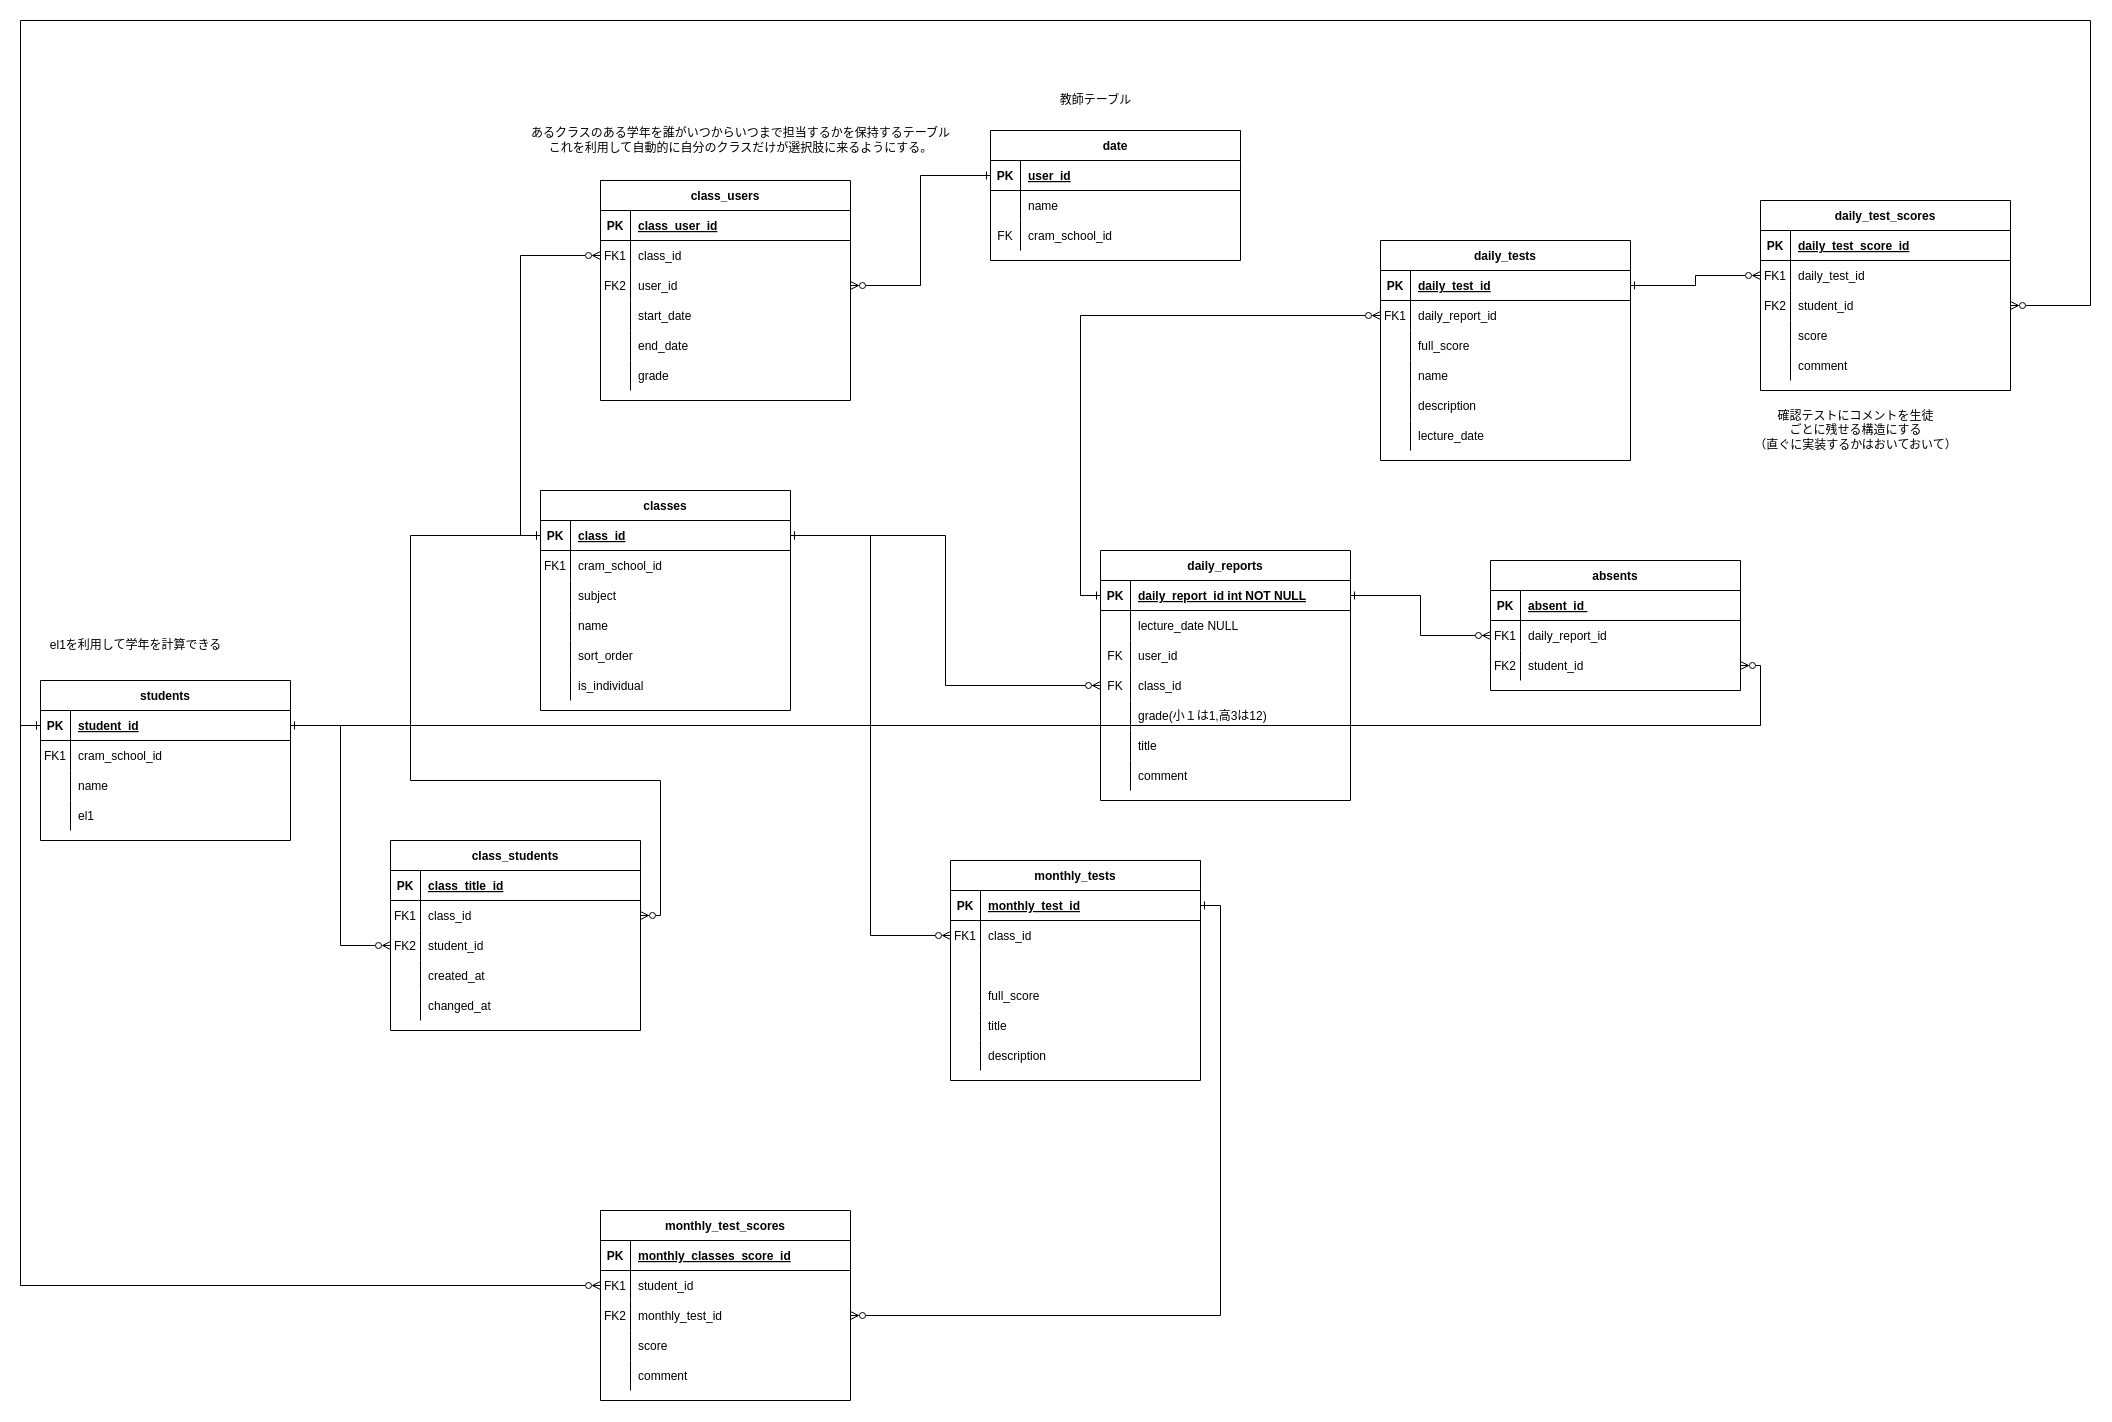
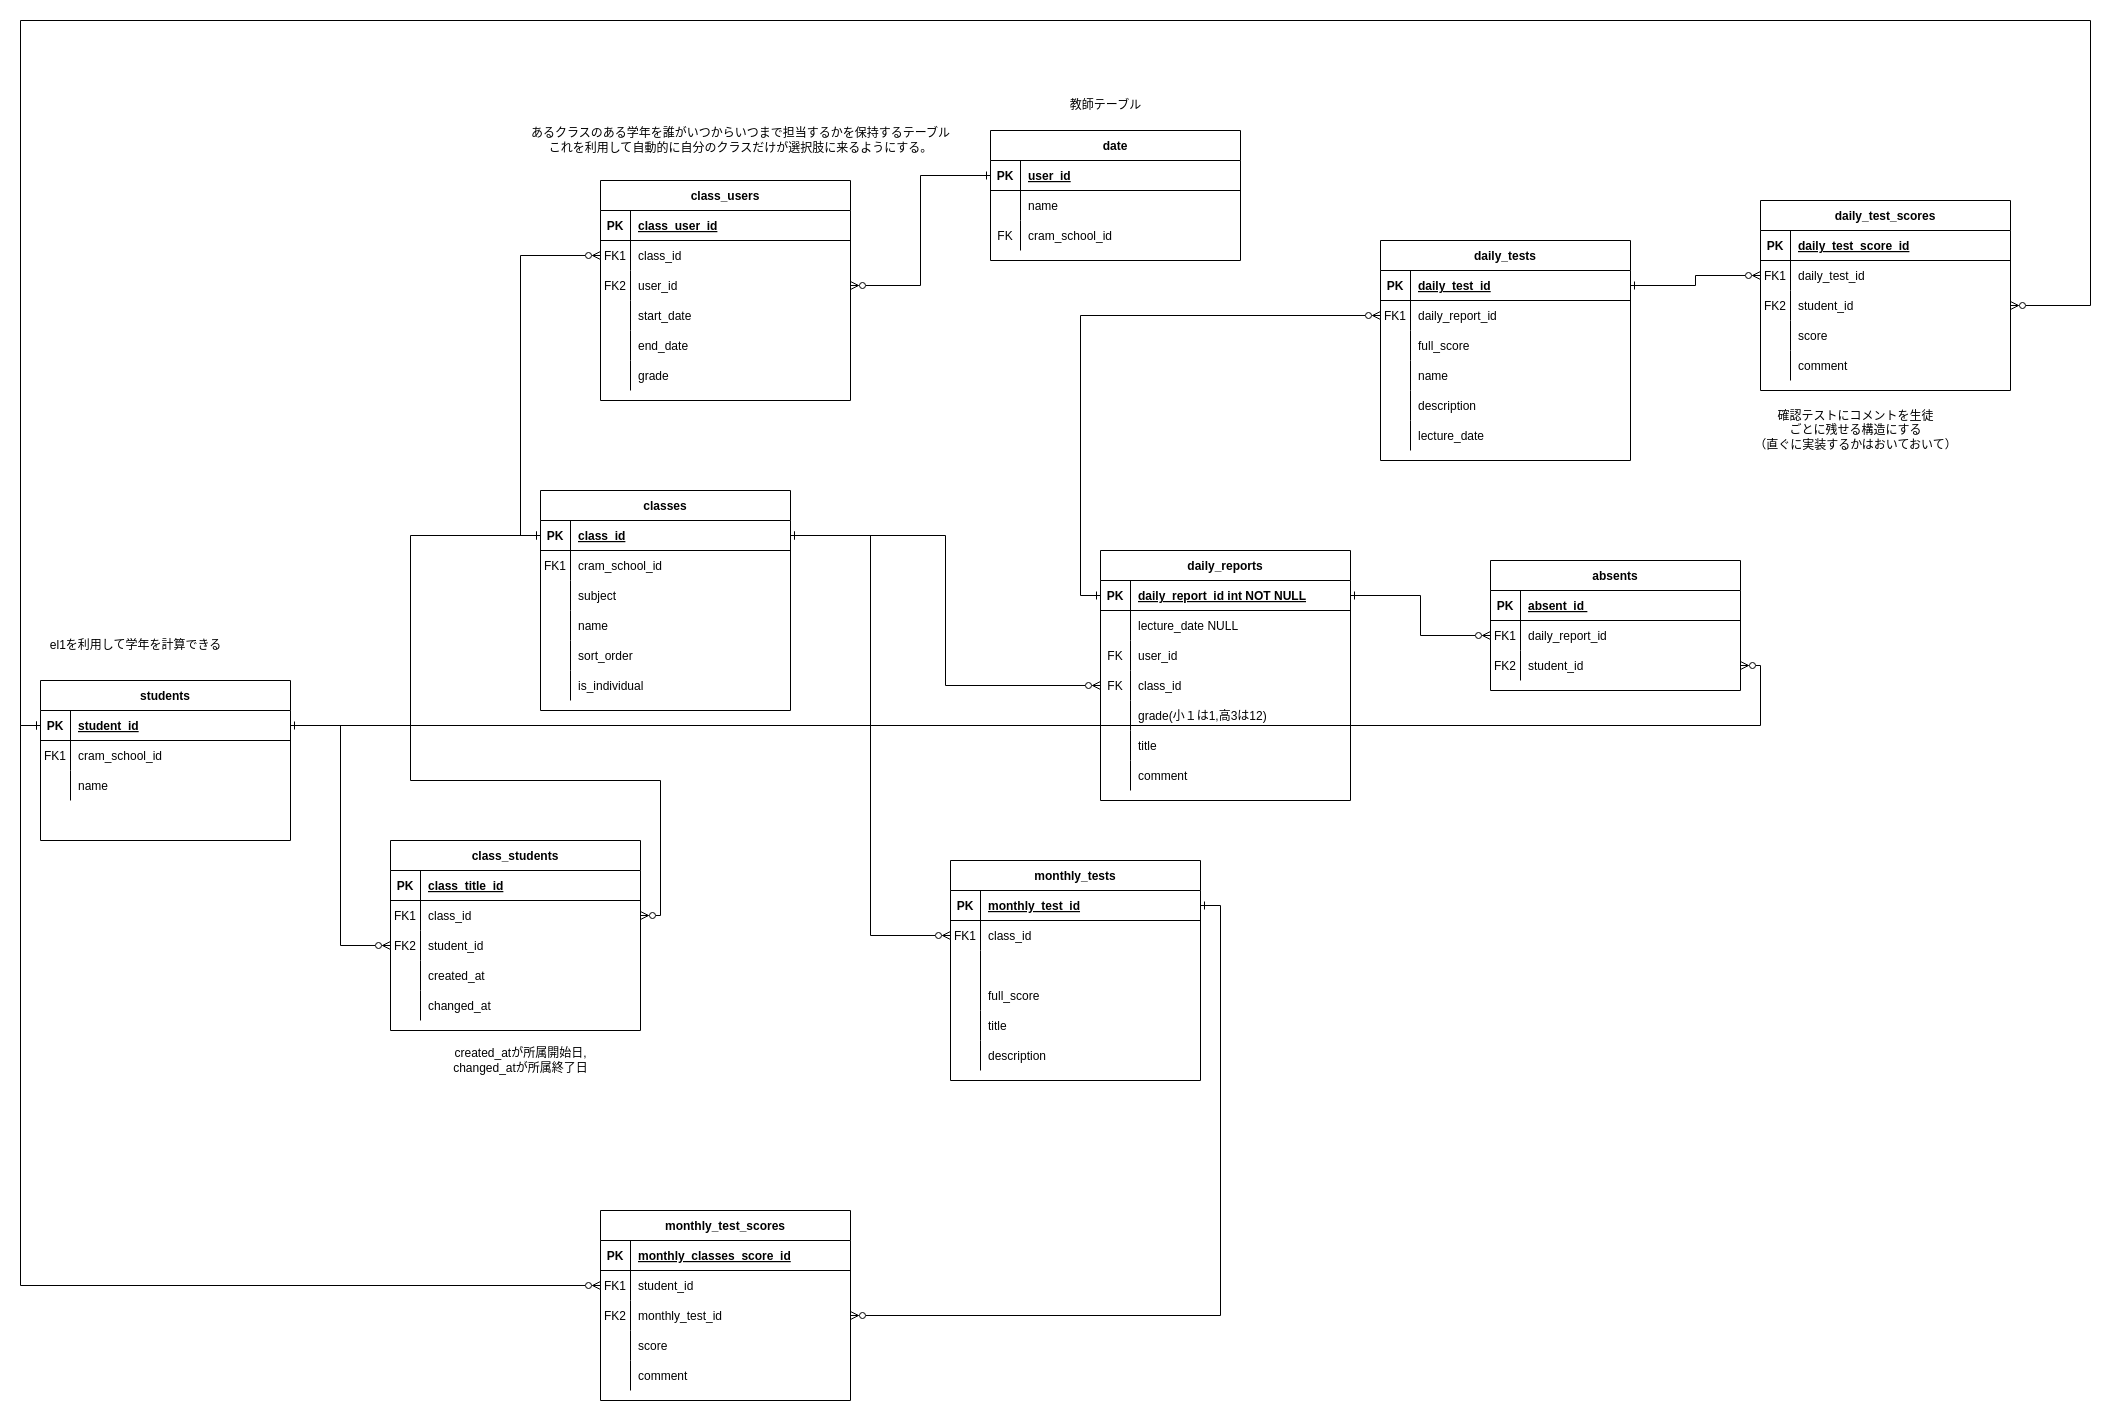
- <mxCell id="139" value="教師テーブル" style="text;html=1;align=center;verticalAlign=middle;resizable=0;points=[];autosize=1;strokeColor=none;fillColor=none;" parent="1" vertex="1"><mxGeometry x="1050" y="85" width="90" height="30" as="geometry" /></mxCell>
+ <mxCell id="139" value="教師テーブル" style="text;html=1;align=center;verticalAlign=middle;resizable=0;points=[];autosize=1;strokeColor=none;fillColor=none;" parent="1" vertex="1"><mxGeometry x="1060" y="90" width="90" height="30" as="geometry" /></mxCell>
- <mxCell id="118" value="el1" style="shape=partialRectangle;overflow=hidden;connectable=0;fillColor=none;top=0;left=0;bottom=0;right=0;align=left;spacingLeft=6;" parent="116" vertex="1"><mxGeometry x="30" width="220" height="30" as="geometry"><mxRectangle width="220" height="30" as="alternateBounds" /></mxGeometry></mxCell>
+ <mxCell id="135" value="created_atが所属開始日,&lt;div&gt;changed_atが所属終了日&lt;/div&gt;" style="text;html=1;align=center;verticalAlign=middle;resizable=0;points=[];autosize=1;strokeColor=none;fillColor=none;" parent="1" vertex="1"><mxGeometry x="440" y="1040" width="160" height="40" as="geometry" /></mxCell>
